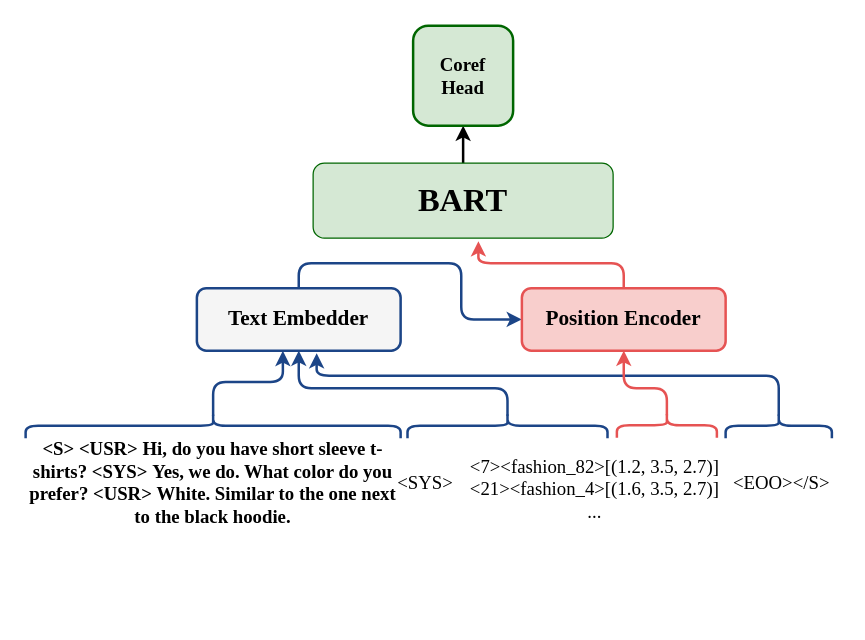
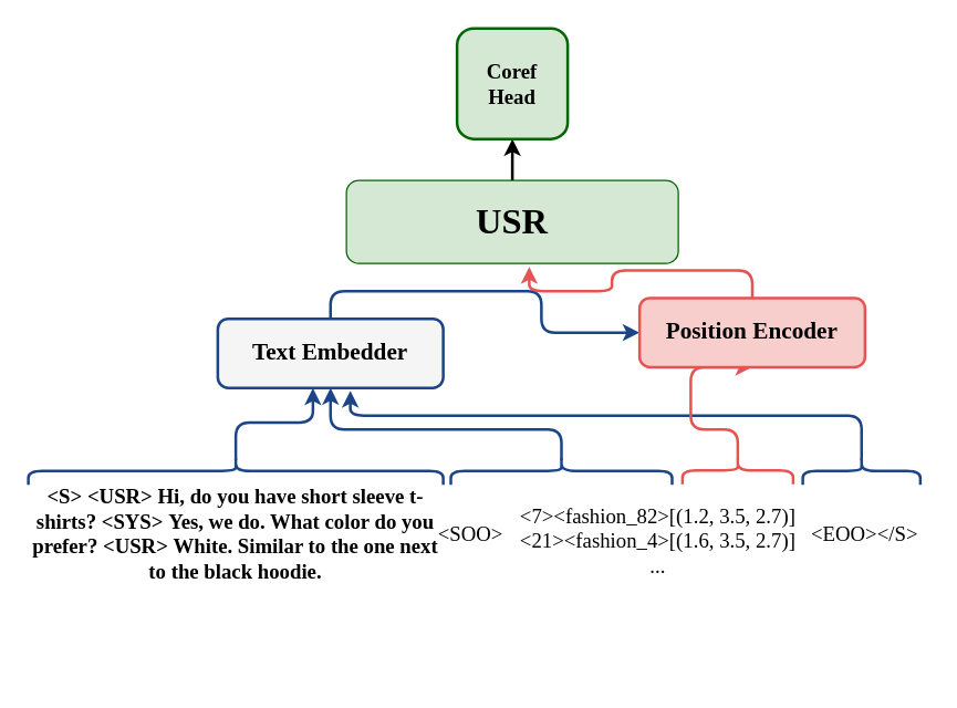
- <mxCell id="3" value="&lt;font size=&quot;1&quot; face=&quot;Montserrat&quot; data-font-src=&quot;https://fonts.googleapis.com/css?family=Montserrat&quot;&gt;&lt;b style=&quot;font-size: 26px;&quot;&gt;BART&lt;/b&gt;&lt;/font&gt;" style="rounded=1;whiteSpace=wrap;html=1;fillColor=#d5e8d4;strokeColor=#006600;" vertex="1" parent="1"><mxGeometry x="250" y="130" width="240" height="60" as="geometry" /></mxCell>
+ <mxCell id="3" value="&lt;font size=&quot;1&quot; face=&quot;Montserrat&quot; data-font-src=&quot;https://fonts.googleapis.com/css?family=Montserrat&quot;&gt;&lt;b style=&quot;font-size: 26px;&quot;&gt;USR&lt;/b&gt;&lt;/font&gt;" style="rounded=1;whiteSpace=wrap;html=1;fillColor=#d5e8d4;strokeColor=#006600;" vertex="1" parent="1"><mxGeometry x="250" y="130" width="240" height="60" as="geometry" /></mxCell>
- <mxCell id="19" value="&lt;font size=&quot;1&quot; face=&quot;Montserrat&quot; data-font-src=&quot;https://fonts.googleapis.com/css?family=Montserrat&quot;&gt;&lt;b style=&quot;font-size: 17px;&quot;&gt;Position Encoder&lt;/b&gt;&lt;/font&gt;" style="rounded=1;whiteSpace=wrap;html=1;fillColor=#f8cecc;strokeColor=#E65353;strokeWidth=2;" vertex="1" parent="1"><mxGeometry x="417" y="230" width="163" height="50" as="geometry" /></mxCell>
+ <mxCell id="19" value="&lt;font size=&quot;1&quot; face=&quot;Montserrat&quot; data-font-src=&quot;https://fonts.googleapis.com/css?family=Montserrat&quot;&gt;&lt;b style=&quot;font-size: 17px;&quot;&gt;Position Encoder&lt;/b&gt;&lt;/font&gt;" style="rounded=1;whiteSpace=wrap;html=1;fillColor=#f8cecc;strokeColor=#E65353;strokeWidth=2;" vertex="1" parent="1"><mxGeometry x="462" y="215" width="163" height="50" as="geometry" /></mxCell>
- <mxCell id="5" value="&amp;lt;SYS&amp;gt;" style="text;html=1;strokeColor=none;fillColor=none;align=center;verticalAlign=middle;whiteSpace=wrap;rounded=0;fontFamily=Montserrat;fontSource=https%3A%2F%2Ffonts.googleapis.com%2Fcss%3Ffamily%3DMontserrat;fontSize=15;" vertex="1" parent="1"><mxGeometry x="310" y="370" width="60" height="30" as="geometry" /></mxCell>
+ <mxCell id="5" value="&amp;lt;SOO&amp;gt;" style="text;html=1;strokeColor=none;fillColor=none;align=center;verticalAlign=middle;whiteSpace=wrap;rounded=0;fontFamily=Montserrat;fontSource=https%3A%2F%2Ffonts.googleapis.com%2Fcss%3Ffamily%3DMontserrat;fontSize=15;" vertex="1" parent="1"><mxGeometry x="310" y="370" width="60" height="30" as="geometry" /></mxCell>
